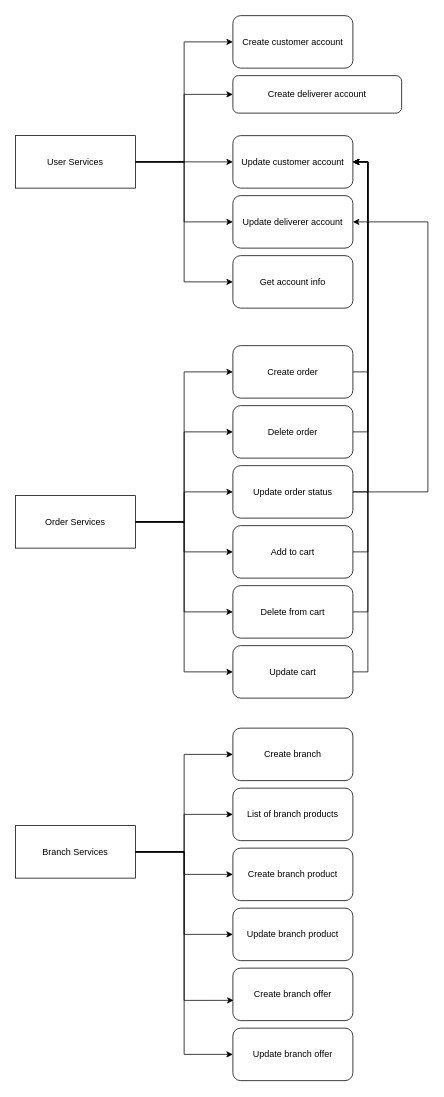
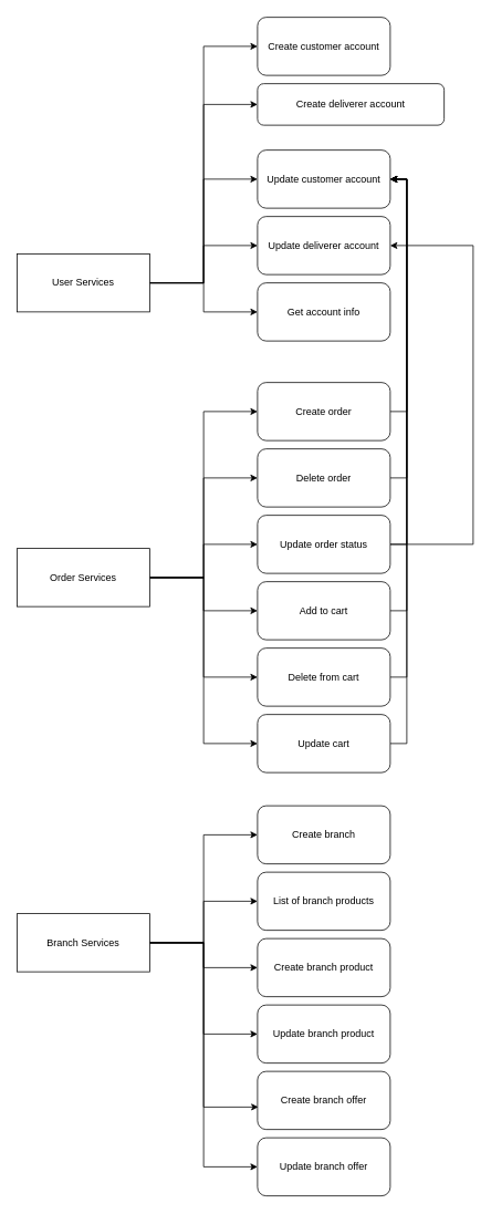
- <mxCell id="7" value="User Services" style="rounded=0;whiteSpace=wrap;html=1;" vertex="1" parent="1"><mxGeometry x="20" y="180" width="160" height="70" as="geometry" /></mxCell>
+ <mxCell id="7" value="User Services" style="rounded=0;whiteSpace=wrap;html=1;" vertex="1" parent="1"><mxGeometry x="20" y="305" width="160" height="70" as="geometry" /></mxCell>
